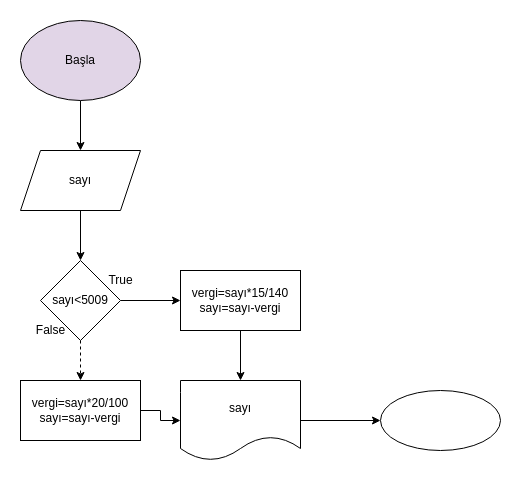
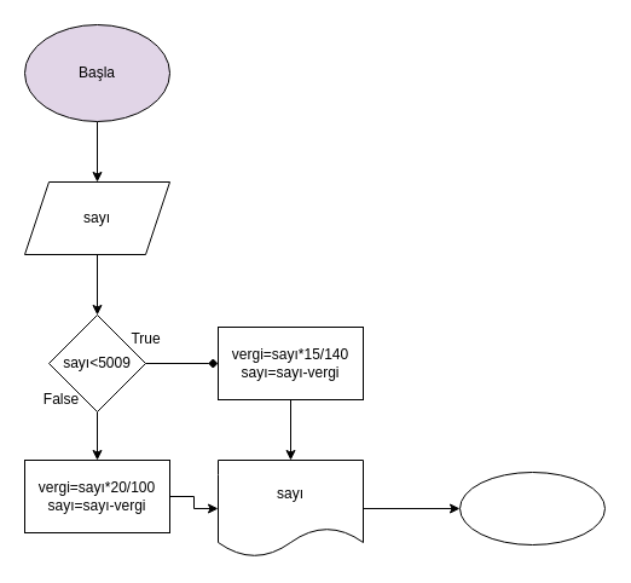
- <mxCell id="6" value="" style="edgeStyle=orthogonalEdgeStyle;rounded=0;orthogonalLoop=1;jettySize=auto;html=1;" edge="1" parent="1" source="8" target="12"><mxGeometry relative="1" as="geometry" /></mxCell>
+ <mxCell id="6" value="" style="edgeStyle=orthogonalEdgeStyle;rounded=0;orthogonalLoop=1;jettySize=auto;html=1;endArrow=diamond;" edge="1" parent="1" source="8" target="12"><mxGeometry relative="1" as="geometry" /></mxCell>
- <mxCell id="7" value="" style="edgeStyle=orthogonalEdgeStyle;rounded=0;orthogonalLoop=1;jettySize=auto;html=1;dashed=1;" edge="1" parent="1" source="8" target="14"><mxGeometry relative="1" as="geometry" /></mxCell>
+ <mxCell id="7" value="" style="edgeStyle=orthogonalEdgeStyle;rounded=0;orthogonalLoop=1;jettySize=auto;html=1;" edge="1" parent="1" source="8" target="14"><mxGeometry relative="1" as="geometry" /></mxCell>
